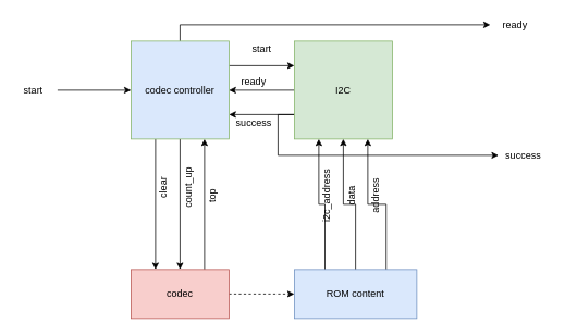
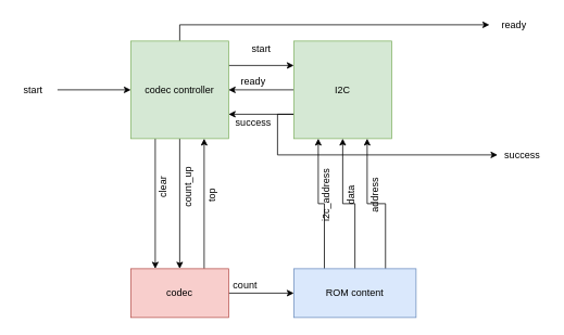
- <mxCell id="6" value="codec controller" style="whiteSpace=wrap;html=1;aspect=fixed;fillColor=#dae8fc;strokeColor=#82b366;" vertex="1" parent="1"><mxGeometry x="160" y="50" width="120" height="120" as="geometry" /></mxCell>
+ <mxCell id="6" value="codec controller" style="whiteSpace=wrap;html=1;aspect=fixed;fillColor=#d5e8d4;strokeColor=#82b366;" vertex="1" parent="1"><mxGeometry x="160" y="50" width="120" height="120" as="geometry" /></mxCell>
+ <mxCell id="26" value="count" style="text;html=1;align=center;verticalAlign=middle;resizable=0;points=[];autosize=1;strokeColor=none;fillColor=none;" vertex="1" parent="1"><mxGeometry x="280" y="340" width="40" height="20" as="geometry" /></mxCell>
- <mxCell id="11" style="edgeStyle=orthogonalEdgeStyle;rounded=0;orthogonalLoop=1;jettySize=auto;html=1;exitX=1;exitY=0.5;exitDx=0;exitDy=0;entryX=0;entryY=0.5;entryDx=0;entryDy=0;dashed=1;" edge="1" parent="1" source="13" target="17"><mxGeometry relative="1" as="geometry" /></mxCell>
+ <mxCell id="11" style="edgeStyle=orthogonalEdgeStyle;rounded=0;orthogonalLoop=1;jettySize=auto;html=1;exitX=1;exitY=0.5;exitDx=0;exitDy=0;entryX=0;entryY=0.5;entryDx=0;entryDy=0;" edge="1" parent="1" source="13" target="17"><mxGeometry relative="1" as="geometry" /></mxCell>
